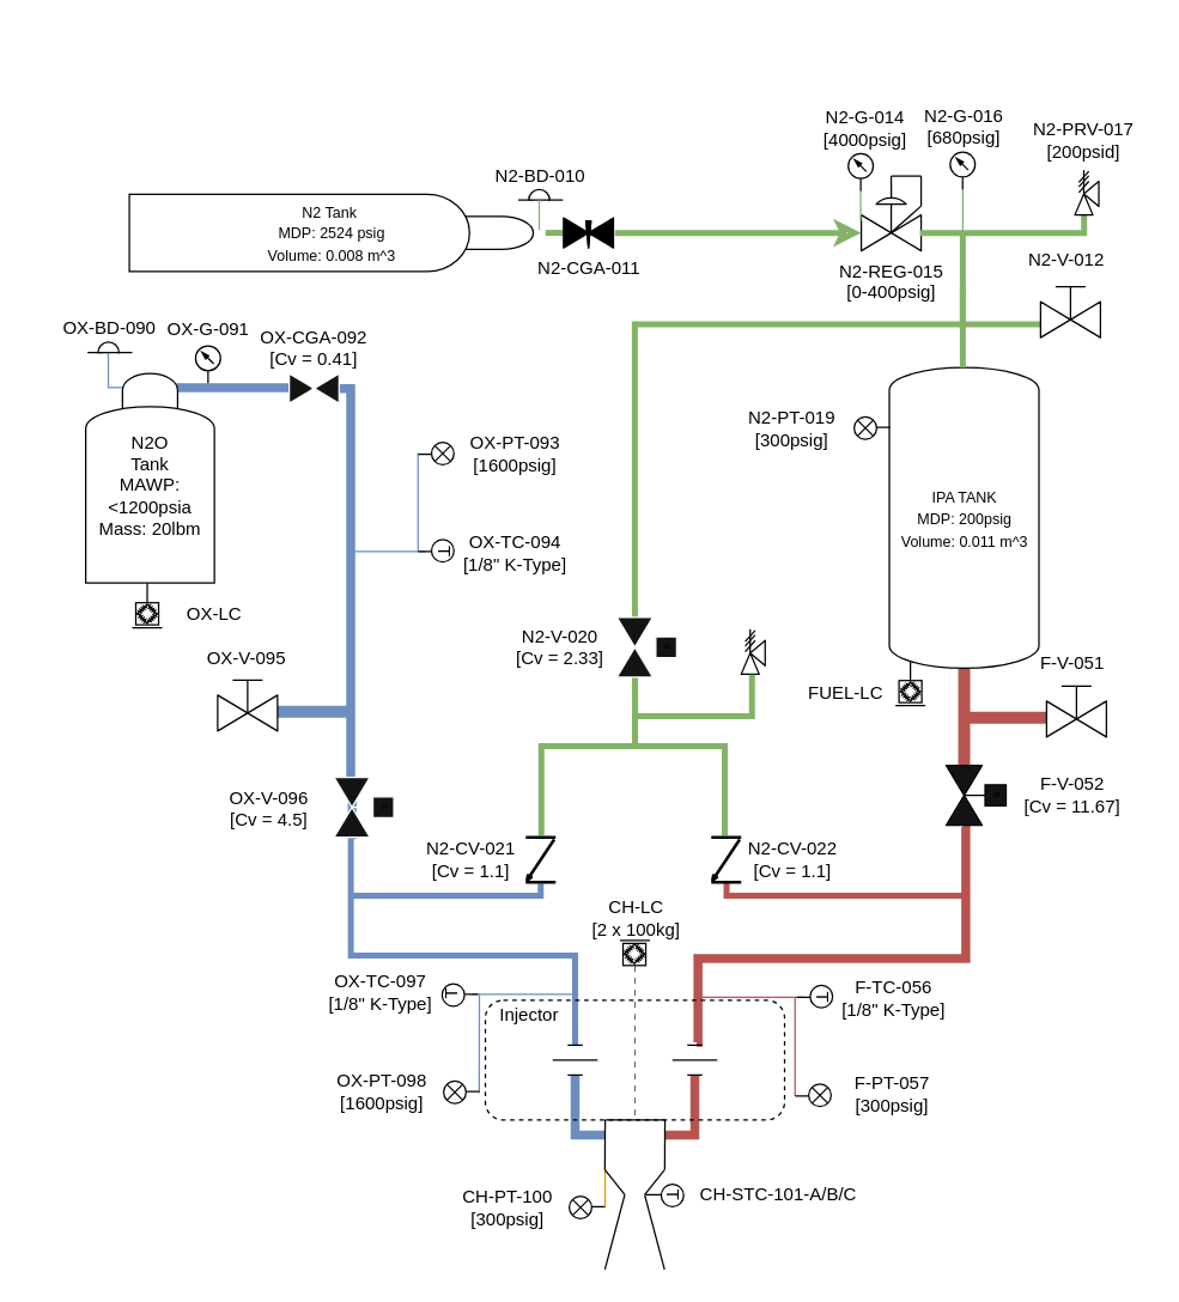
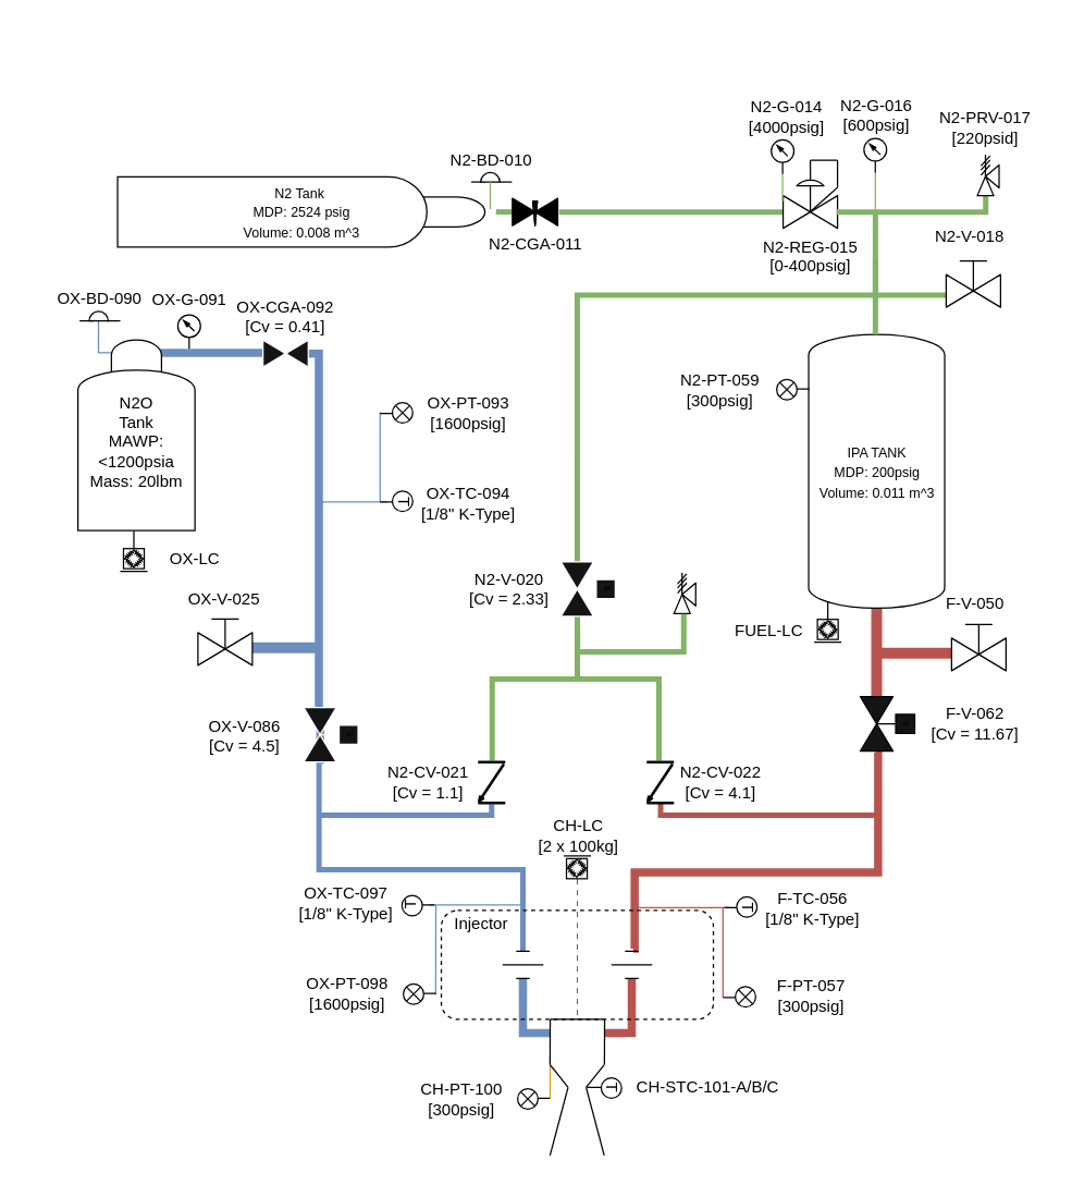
- <mxCell id="97" value="N2-G-016&lt;br&gt;[680psig]" style="text;strokeColor=none;align=center;fillColor=none;html=1;verticalAlign=middle;whiteSpace=wrap;rounded=0;" parent="95" vertex="1"><mxGeometry x="1" y="-7" width="83.79" height="30" as="geometry" /></mxCell>
+ <mxCell id="97" value="N2-G-016&lt;br&gt;[600psig]" style="text;strokeColor=none;align=center;fillColor=none;html=1;verticalAlign=middle;whiteSpace=wrap;rounded=0;" parent="95" vertex="1"><mxGeometry x="1" y="-7" width="83.79" height="30" as="geometry" /></mxCell>
- <mxCell id="99" value="N2-PRV-017&lt;br&gt;[200psid]" style="text;strokeColor=none;align=center;fillColor=none;html=1;verticalAlign=middle;whiteSpace=wrap;rounded=0;" parent="98" vertex="1"><mxGeometry width="83.79" height="30" as="geometry" /></mxCell>
+ <mxCell id="99" value="N2-PRV-017&lt;br&gt;[220psid]" style="text;strokeColor=none;align=center;fillColor=none;html=1;verticalAlign=middle;whiteSpace=wrap;rounded=0;" parent="98" vertex="1"><mxGeometry width="83.79" height="30" as="geometry" /></mxCell>
- <mxCell id="6" value="" style="edgeStyle=none;rounded=0;orthogonalLoop=1;jettySize=auto;html=1;entryX=0;entryY=0.7;entryDx=0;entryDy=0;entryPerimeter=0;endArrow=classic;endFill=0;fillColor=#d5e8d4;strokeColor=#82b366;strokeWidth=4;exitX=1.033;exitY=0.5;exitDx=0;exitDy=0;exitPerimeter=0;" parent="1" source="15" target="8" edge="1"><mxGeometry relative="1" as="geometry"><mxPoint x="463.91" y="155" as="sourcePoint" /></mxGeometry></mxCell>
+ <mxCell id="6" value="" style="edgeStyle=none;rounded=0;orthogonalLoop=1;jettySize=auto;html=1;entryX=0;entryY=0.7;entryDx=0;entryDy=0;entryPerimeter=0;endArrow=none;endFill=0;fillColor=#d5e8d4;strokeColor=#82b366;strokeWidth=4;exitX=1.033;exitY=0.5;exitDx=0;exitDy=0;exitPerimeter=0;" parent="1" source="15" target="8" edge="1"><mxGeometry relative="1" as="geometry"><mxPoint x="463.91" y="155" as="sourcePoint" /></mxGeometry></mxCell>
- <mxCell id="113" value="N2-V-012" style="text;strokeColor=none;align=center;fillColor=none;html=1;verticalAlign=middle;whiteSpace=wrap;rounded=0;" parent="111" vertex="1"><mxGeometry y="12" width="97.21" height="30" as="geometry" /></mxCell>
+ <mxCell id="113" value="N2-V-018" style="text;strokeColor=none;align=center;fillColor=none;html=1;verticalAlign=middle;whiteSpace=wrap;rounded=0;" parent="111" vertex="1"><mxGeometry y="12" width="97.21" height="30" as="geometry" /></mxCell>
- <mxCell id="120" value="&lt;span style=&quot;&quot;&gt;N2-PT-019&lt;br&gt;[300psig]&lt;br&gt;&lt;/span&gt;" style="text;strokeColor=none;align=center;fillColor=none;html=1;verticalAlign=middle;whiteSpace=wrap;rounded=0;" parent="114" vertex="1"><mxGeometry width="100" height="30" as="geometry" /></mxCell>
+ <mxCell id="120" value="&lt;span style=&quot;&quot;&gt;N2-PT-059&lt;br&gt;[300psig]&lt;br&gt;&lt;/span&gt;" style="text;strokeColor=none;align=center;fillColor=none;html=1;verticalAlign=middle;whiteSpace=wrap;rounded=0;" parent="114" vertex="1"><mxGeometry width="100" height="30" as="geometry" /></mxCell>
- <mxCell id="192" value="OX-V-095" style="text;strokeColor=none;align=center;fillColor=none;html=1;verticalAlign=middle;whiteSpace=wrap;rounded=0;" parent="191" vertex="1"><mxGeometry width="97.21" height="30" as="geometry" /></mxCell>
+ <mxCell id="192" value="OX-V-025" style="text;strokeColor=none;align=center;fillColor=none;html=1;verticalAlign=middle;whiteSpace=wrap;rounded=0;" parent="191" vertex="1"><mxGeometry width="97.21" height="30" as="geometry" /></mxCell>
- <mxCell id="109" value="F-V-051" style="text;strokeColor=none;align=center;fillColor=none;html=1;verticalAlign=middle;whiteSpace=wrap;rounded=0;" parent="107" vertex="1"><mxGeometry width="97.21" height="30" as="geometry" /></mxCell>
+ <mxCell id="109" value="F-V-050" style="text;strokeColor=none;align=center;fillColor=none;html=1;verticalAlign=middle;whiteSpace=wrap;rounded=0;" parent="107" vertex="1"><mxGeometry width="97.21" height="30" as="geometry" /></mxCell>
- <mxCell id="40" value="F-V-052&lt;br&gt;[Cv = 11.67]" style="text;strokeColor=none;align=center;fillColor=none;html=1;verticalAlign=middle;whiteSpace=wrap;rounded=0;" parent="1" vertex="1"><mxGeometry x="667.91" y="516" width="97.21" height="30" as="geometry" /></mxCell>
+ <mxCell id="40" value="F-V-062&lt;br&gt;[Cv = 11.67]" style="text;strokeColor=none;align=center;fillColor=none;html=1;verticalAlign=middle;whiteSpace=wrap;rounded=0;" parent="1" vertex="1"><mxGeometry x="667.91" y="516" width="97.21" height="30" as="geometry" /></mxCell>
- <mxCell id="203" value="OX-V-096&lt;br&gt;[Cv = 4.5]" style="text;strokeColor=none;align=center;fillColor=none;html=1;verticalAlign=middle;whiteSpace=wrap;rounded=0;" parent="202" vertex="1"><mxGeometry y="6" width="97.21" height="30" as="geometry" /></mxCell>
+ <mxCell id="203" value="OX-V-086&lt;br&gt;[Cv = 4.5]" style="text;strokeColor=none;align=center;fillColor=none;html=1;verticalAlign=middle;whiteSpace=wrap;rounded=0;" parent="202" vertex="1"><mxGeometry y="6" width="97.21" height="30" as="geometry" /></mxCell>
- <mxCell id="78" value="N2-CV-022&lt;br&gt;[Cv = 1.1]" style="text;strokeColor=none;align=center;fillColor=none;html=1;verticalAlign=middle;whiteSpace=wrap;rounded=0;" parent="1" vertex="1"><mxGeometry x="481.31" y="559" width="97.21" height="30" as="geometry" /></mxCell>
+ <mxCell id="78" value="N2-CV-022&lt;br&gt;[Cv = 4.1]" style="text;strokeColor=none;align=center;fillColor=none;html=1;verticalAlign=middle;whiteSpace=wrap;rounded=0;" parent="1" vertex="1"><mxGeometry x="481.31" y="559" width="97.21" height="30" as="geometry" /></mxCell>
